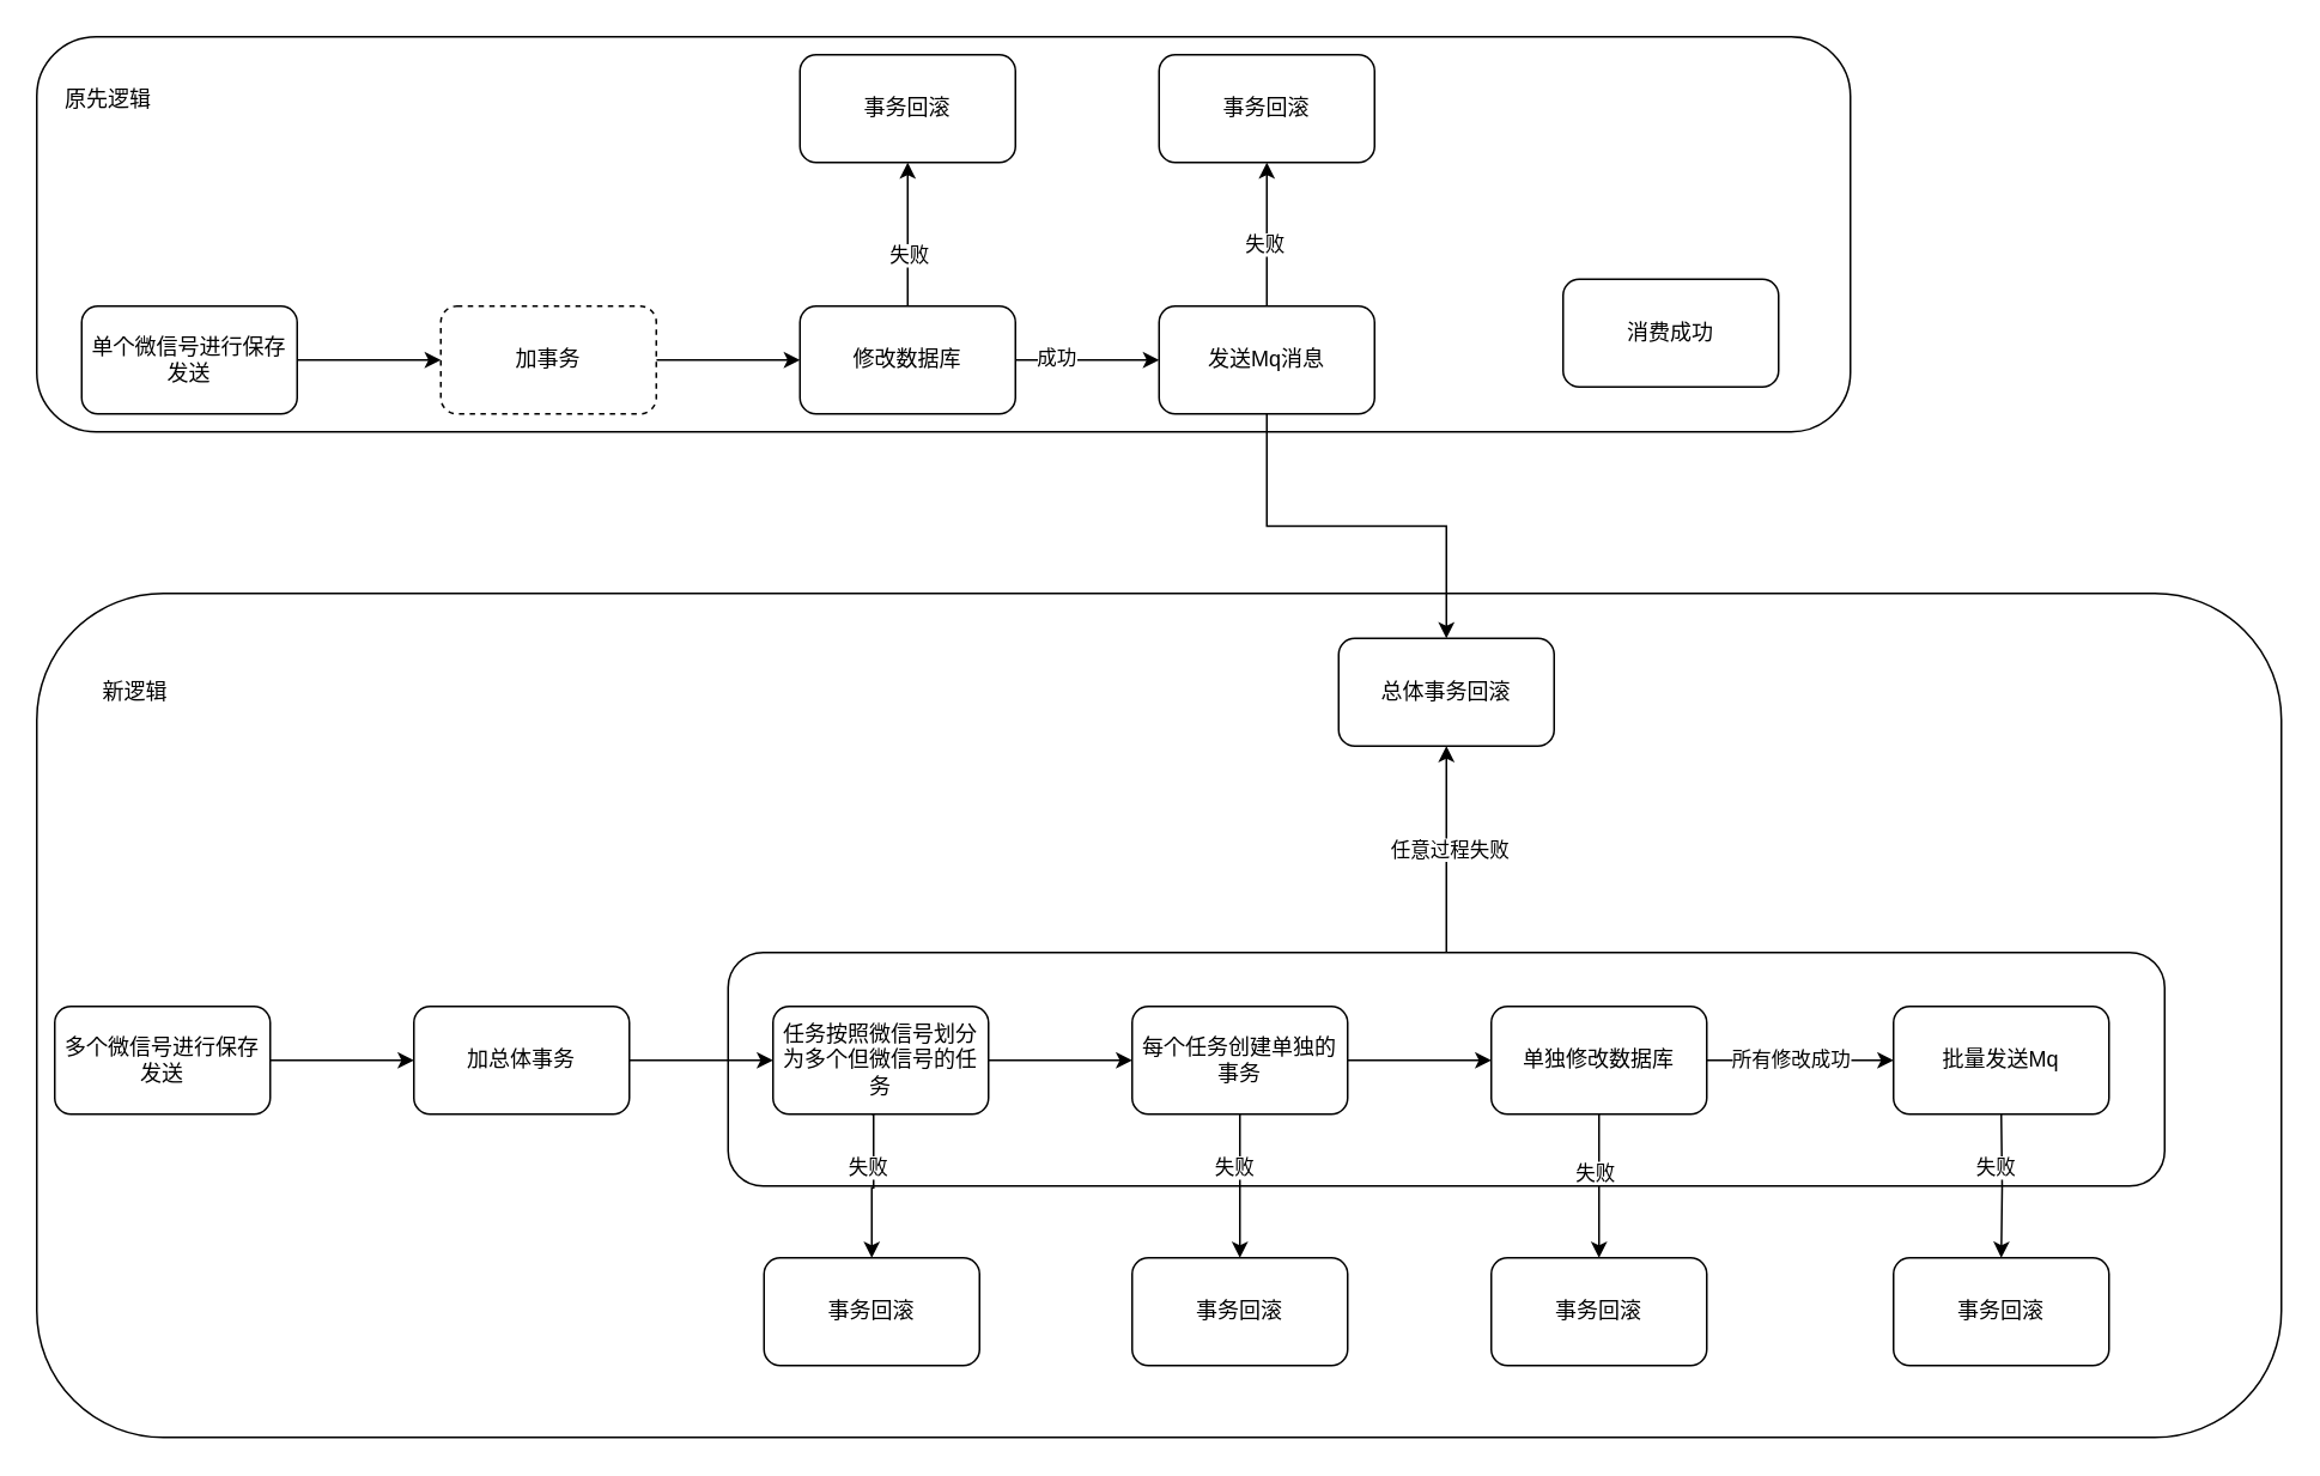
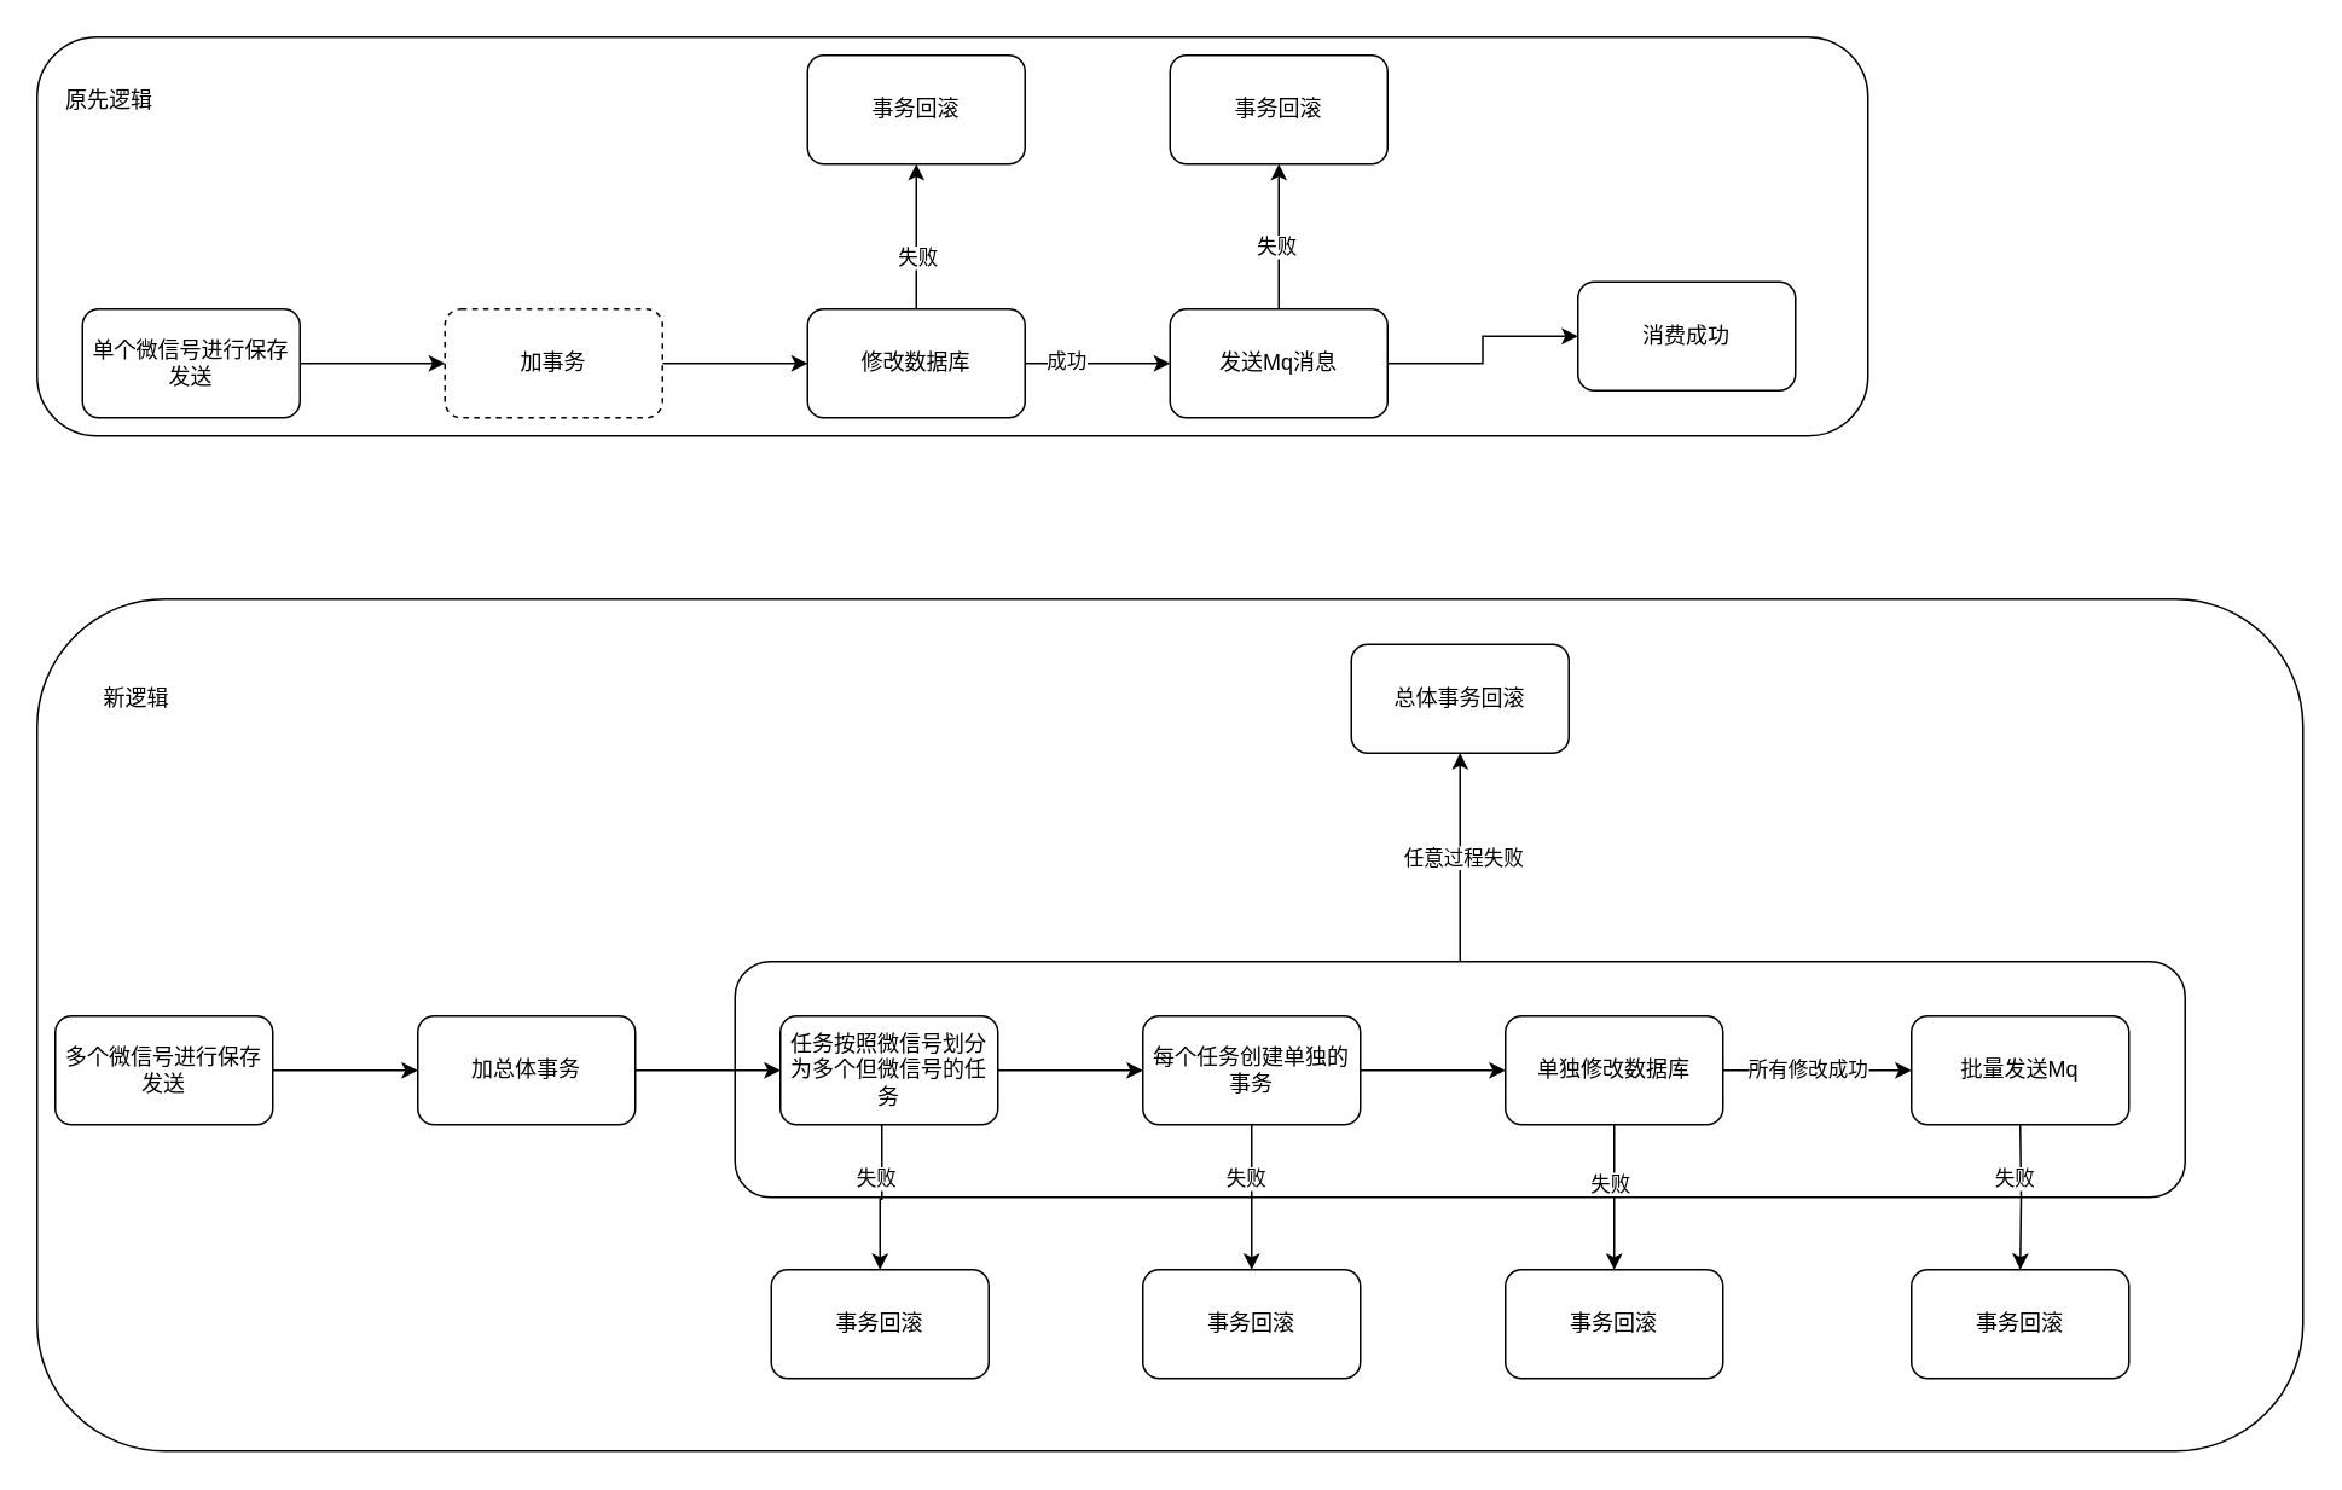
- <mxCell id="9" value="" style="edgeStyle=orthogonalEdgeStyle;rounded=0;orthogonalLoop=1;jettySize=auto;html=1;" edge="1" parent="1" source="12" target="46"><mxGeometry relative="1" as="geometry" /></mxCell>
+ <mxCell id="9" value="" style="edgeStyle=orthogonalEdgeStyle;rounded=0;orthogonalLoop=1;jettySize=auto;html=1;" edge="1" parent="1" source="12" target="23"><mxGeometry relative="1" as="geometry" /></mxCell>
